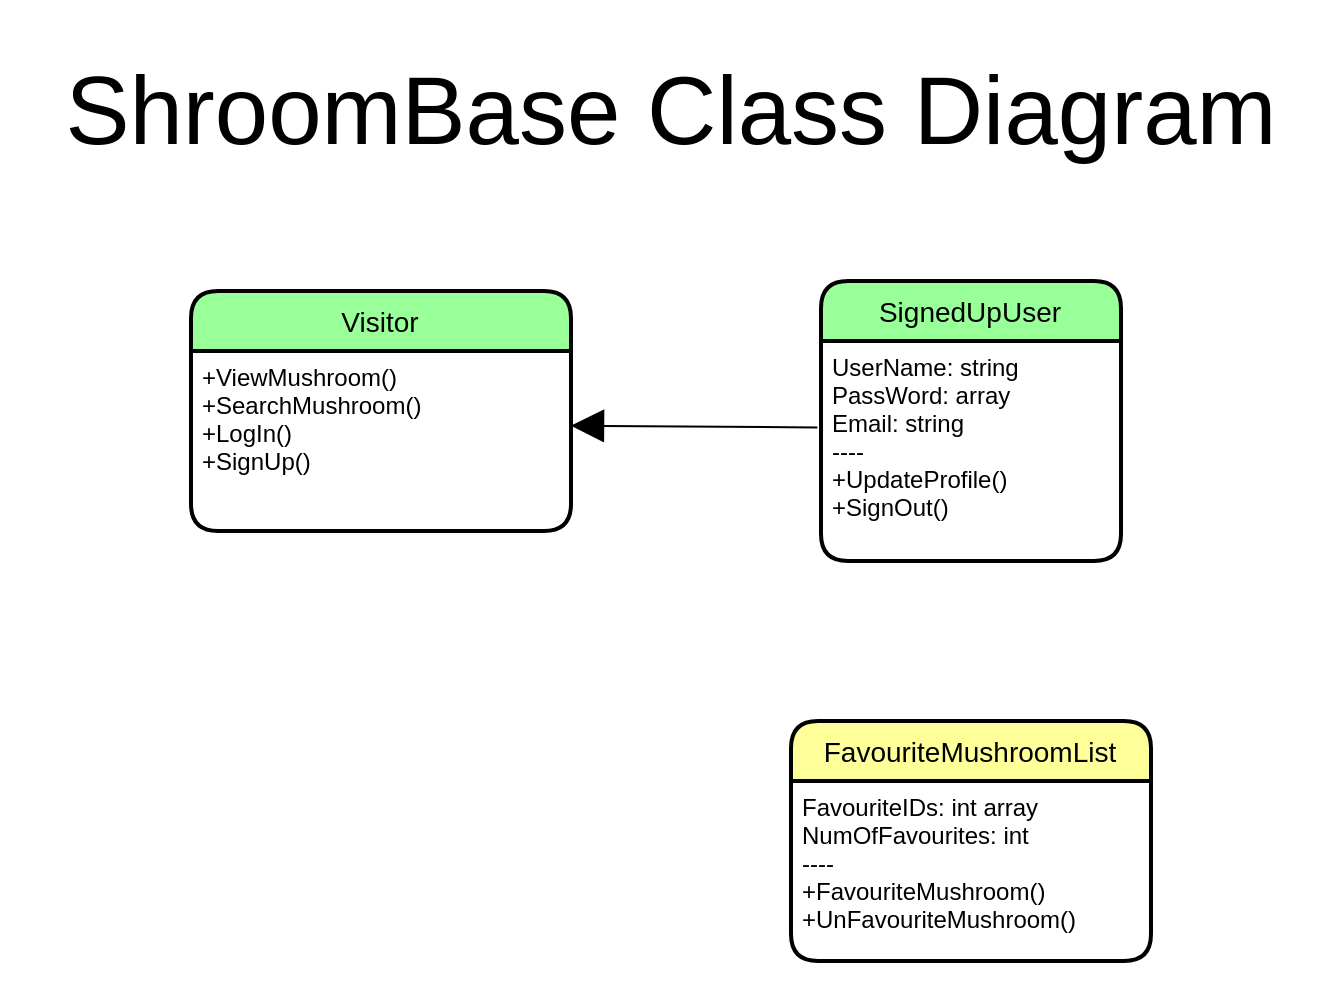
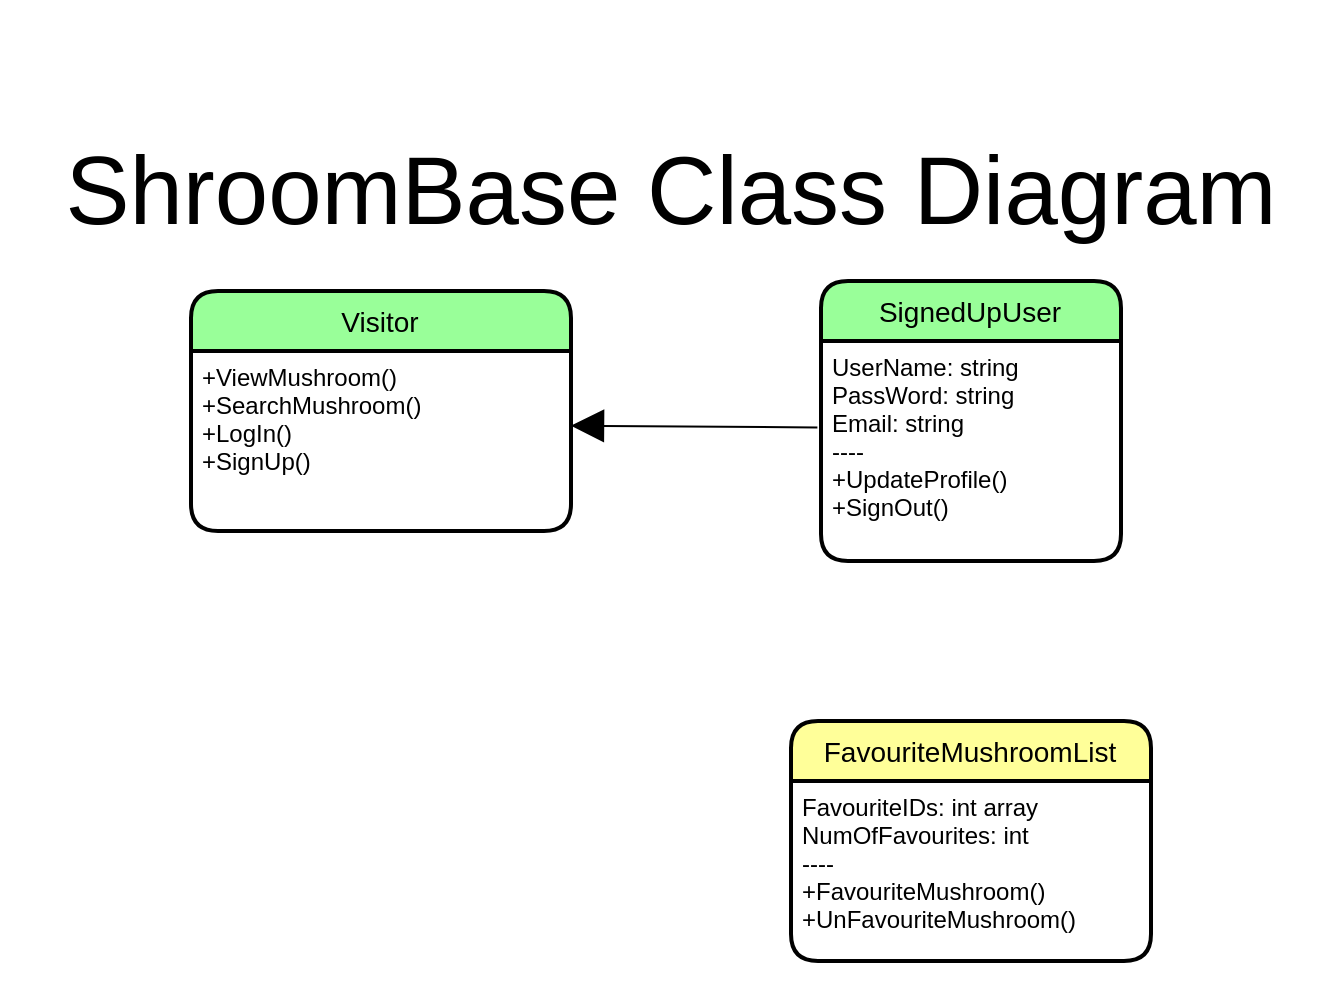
- <mxCell id="8" value="&lt;font style=&quot;font-size: 48px;&quot;&gt;ShroomBase Class Diagram&lt;/font&gt;" style="text;html=1;align=center;verticalAlign=middle;resizable=0;points=[];autosize=1;strokeColor=none;fillColor=none;fontSize=16;" parent="1" vertex="1"><mxGeometry x="20" y="20" width="630" height="70" as="geometry" /></mxCell>
+ <mxCell id="8" value="&lt;font style=&quot;font-size: 48px;&quot;&gt;ShroomBase Class Diagram&lt;/font&gt;" style="text;html=1;align=center;verticalAlign=middle;resizable=0;points=[];autosize=1;strokeColor=none;fillColor=none;fontSize=16;" parent="1" vertex="1"><mxGeometry x="20" y="60" width="630" height="70" as="geometry" /></mxCell>
- <mxCell id="5" value="UserName: string &#10;PassWord: array&#10;Email: string&#10;----&#10;+UpdateProfile()&#10;+SignOut()" style="align=left;strokeColor=none;fillColor=none;spacingLeft=4;fontSize=12;verticalAlign=top;resizable=0;rotatable=0;part=1;" parent="4" vertex="1"><mxGeometry y="30" width="150" height="110" as="geometry" /></mxCell>
+ <mxCell id="5" value="UserName: string &#10;PassWord: string&#10;Email: string&#10;----&#10;+UpdateProfile()&#10;+SignOut()" style="align=left;strokeColor=none;fillColor=none;spacingLeft=4;fontSize=12;verticalAlign=top;resizable=0;rotatable=0;part=1;" parent="4" vertex="1"><mxGeometry y="30" width="150" height="110" as="geometry" /></mxCell>
